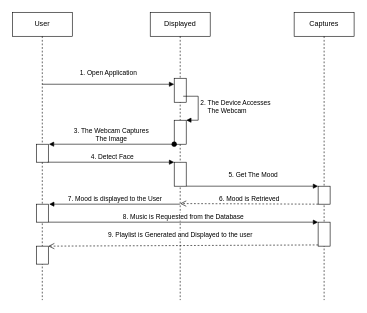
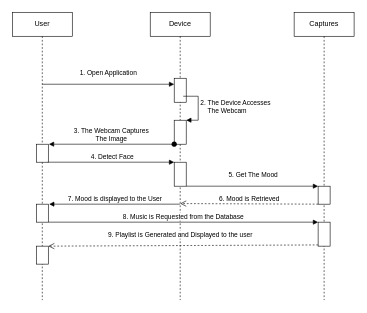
- <mxCell id="4" value="Displayed&lt;br&gt;" style="shape=umlLifeline;perimeter=lifelinePerimeter;whiteSpace=wrap;html=1;container=1;collapsible=0;recursiveResize=0;outlineConnect=0;" vertex="1" parent="1"><mxGeometry x="250" y="20" width="100" height="480" as="geometry" /></mxCell>
+ <mxCell id="4" value="Device&lt;br&gt;" style="shape=umlLifeline;perimeter=lifelinePerimeter;whiteSpace=wrap;html=1;container=1;collapsible=0;recursiveResize=0;outlineConnect=0;" vertex="1" parent="1"><mxGeometry x="250" y="20" width="100" height="480" as="geometry" /></mxCell>
